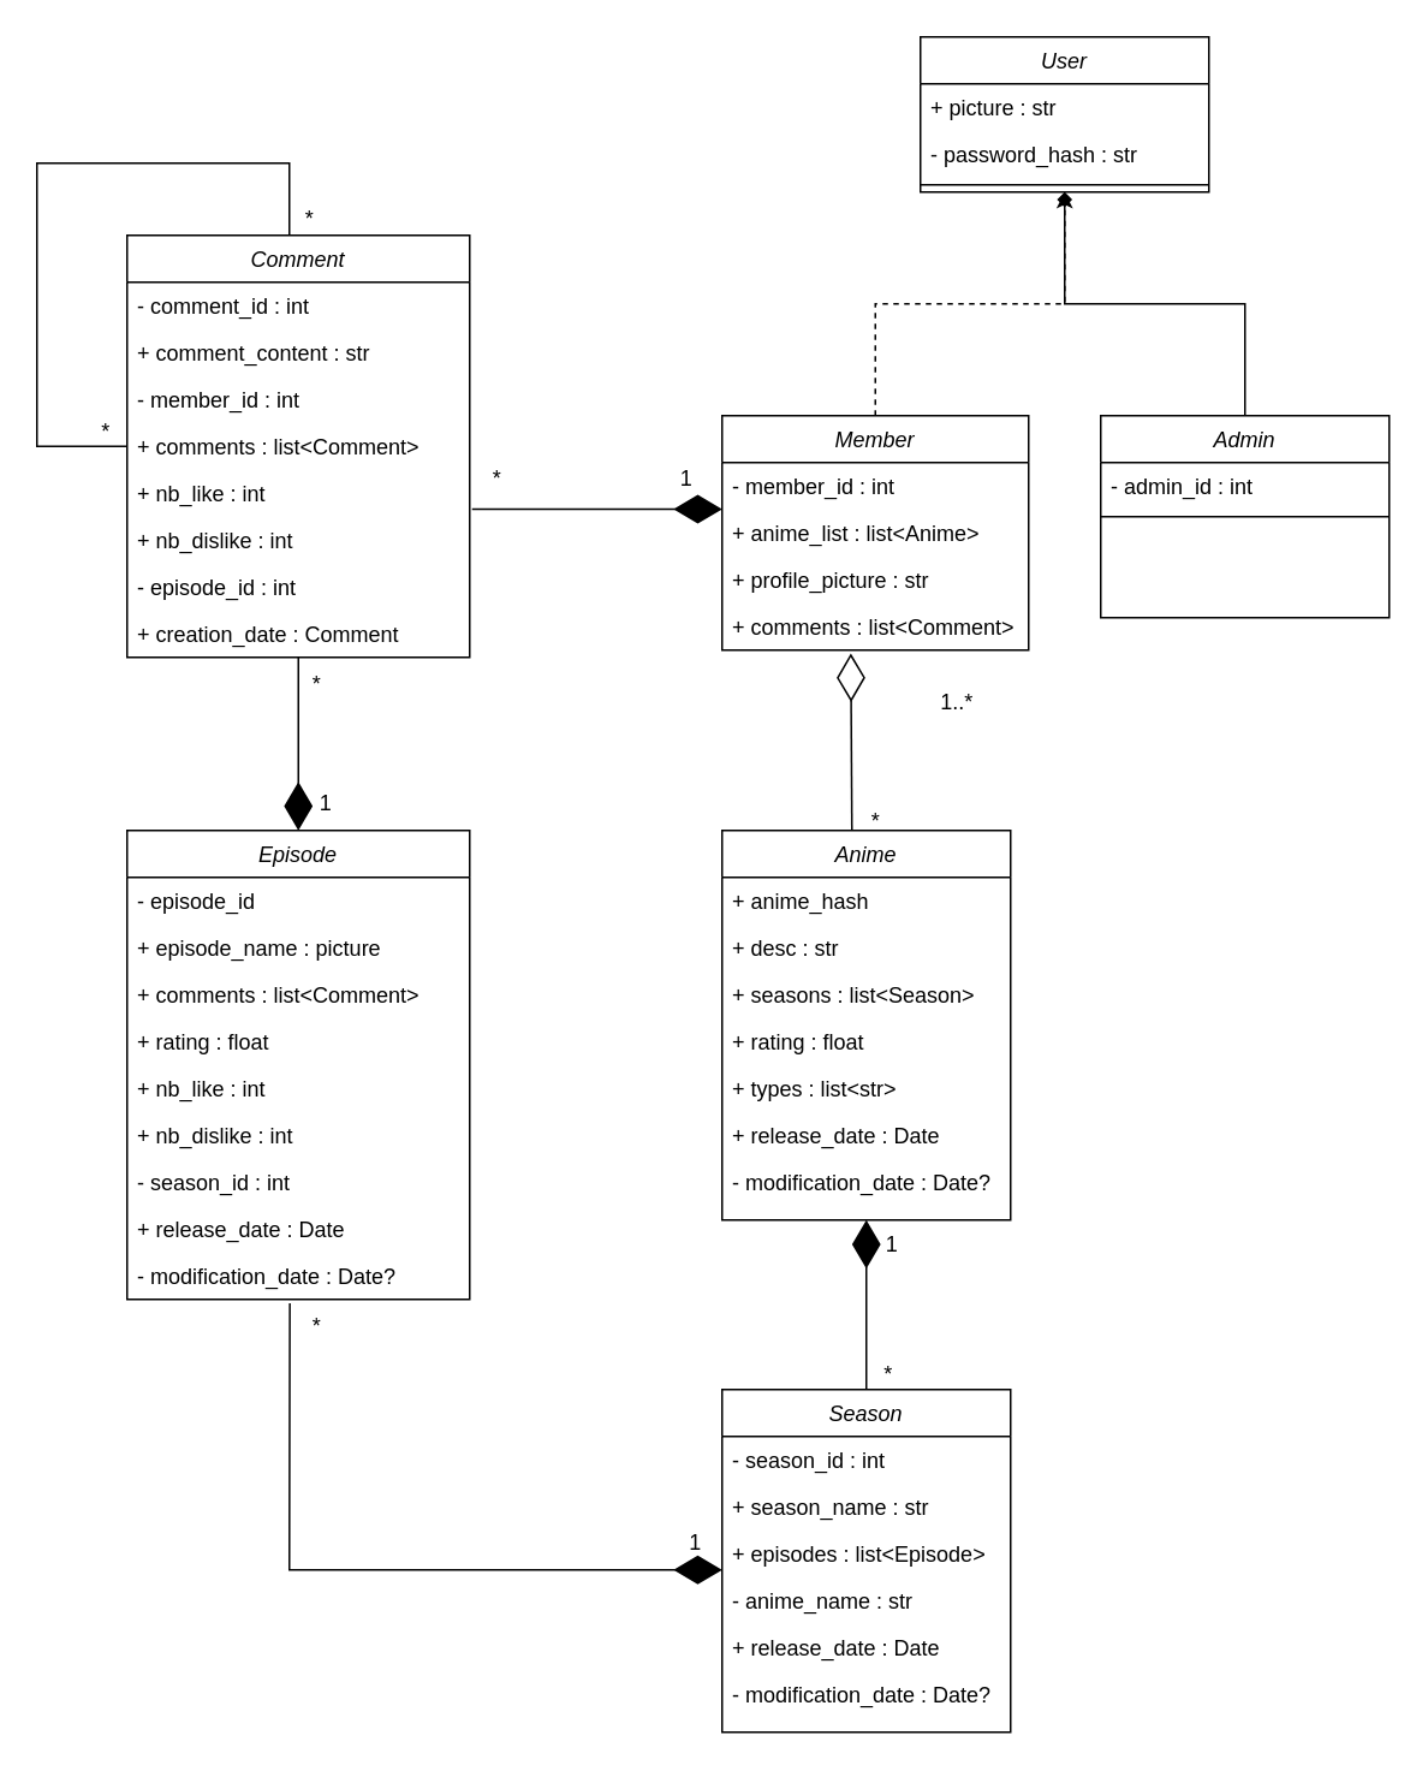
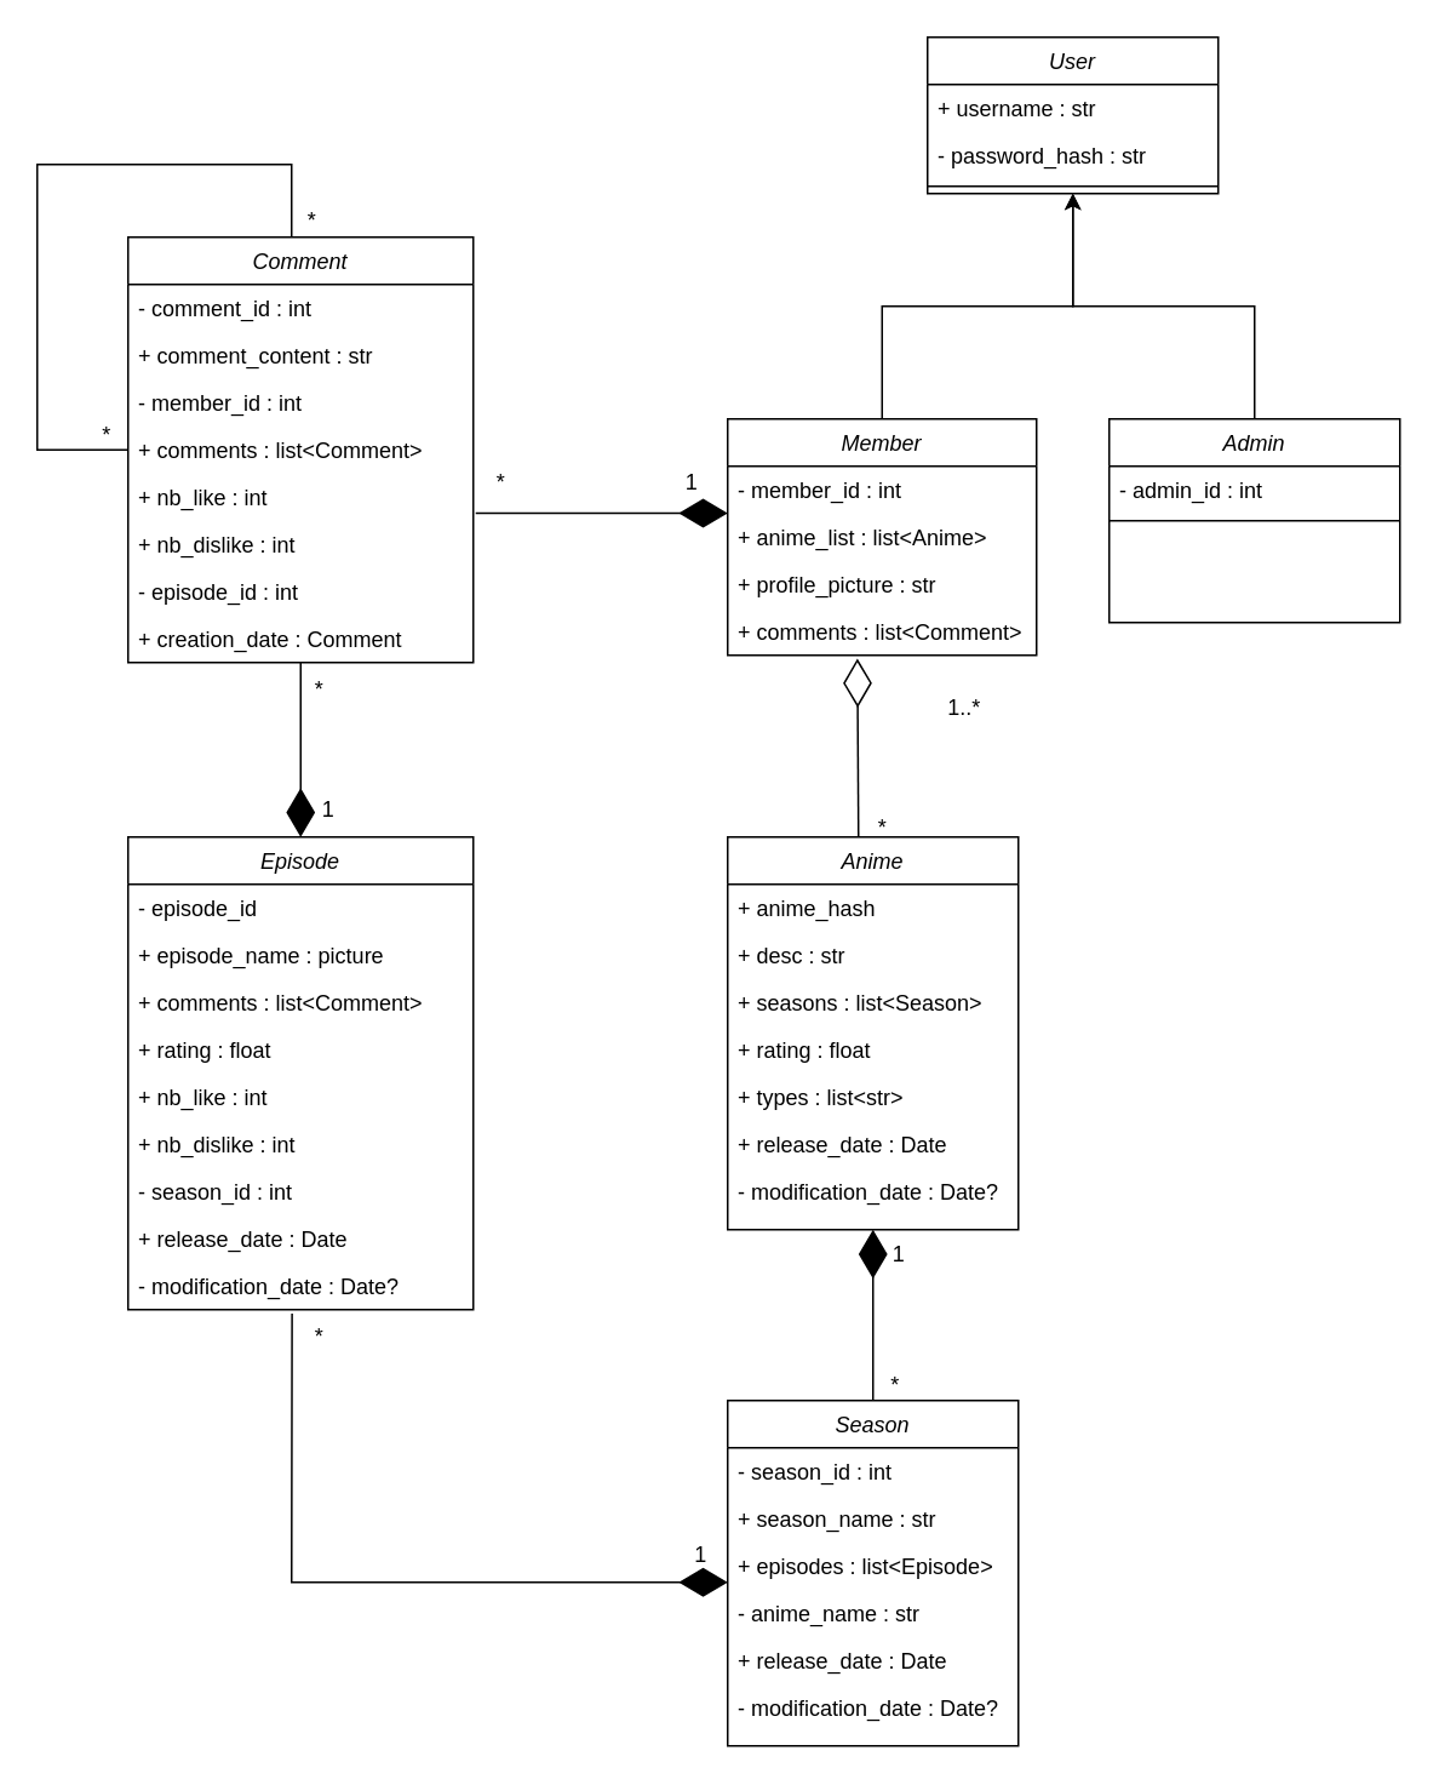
- <mxCell id="3" value="+ picture : str" style="text;align=left;verticalAlign=top;spacingLeft=4;spacingRight=4;overflow=hidden;rotatable=0;points=[[0,0.5],[1,0.5]];portConstraint=eastwest;rounded=0;shadow=0;html=0;" parent="2" vertex="1"><mxGeometry y="26" width="160" height="26" as="geometry" /></mxCell>
+ <mxCell id="3" value="+ username : str" style="text;align=left;verticalAlign=top;spacingLeft=4;spacingRight=4;overflow=hidden;rotatable=0;points=[[0,0.5],[1,0.5]];portConstraint=eastwest;rounded=0;shadow=0;html=0;" parent="2" vertex="1"><mxGeometry y="26" width="160" height="26" as="geometry" /></mxCell>
- <mxCell id="6" style="edgeStyle=orthogonalEdgeStyle;rounded=0;orthogonalLoop=1;jettySize=auto;html=1;exitX=0.5;exitY=0;exitDx=0;exitDy=0;entryX=0.5;entryY=1;entryDx=0;entryDy=0;dashed=1;" parent="1" source="7" target="2" edge="1"><mxGeometry relative="1" as="geometry" /></mxCell>
+ <mxCell id="6" style="edgeStyle=orthogonalEdgeStyle;rounded=0;orthogonalLoop=1;jettySize=auto;html=1;exitX=0.5;exitY=0;exitDx=0;exitDy=0;entryX=0.5;entryY=1;entryDx=0;entryDy=0;" parent="1" source="7" target="2" edge="1"><mxGeometry relative="1" as="geometry" /></mxCell>
- <mxCell id="12" style="edgeStyle=orthogonalEdgeStyle;rounded=0;orthogonalLoop=1;jettySize=auto;html=1;exitX=0.5;exitY=0;exitDx=0;exitDy=0;entryX=0.5;entryY=1;entryDx=0;entryDy=0;endArrow=diamond;" parent="1" source="13" target="2" edge="1"><mxGeometry relative="1" as="geometry" /></mxCell>
+ <mxCell id="12" style="edgeStyle=orthogonalEdgeStyle;rounded=0;orthogonalLoop=1;jettySize=auto;html=1;exitX=0.5;exitY=0;exitDx=0;exitDy=0;entryX=0.5;entryY=1;entryDx=0;entryDy=0;" parent="1" source="13" target="2" edge="1"><mxGeometry relative="1" as="geometry" /></mxCell>
